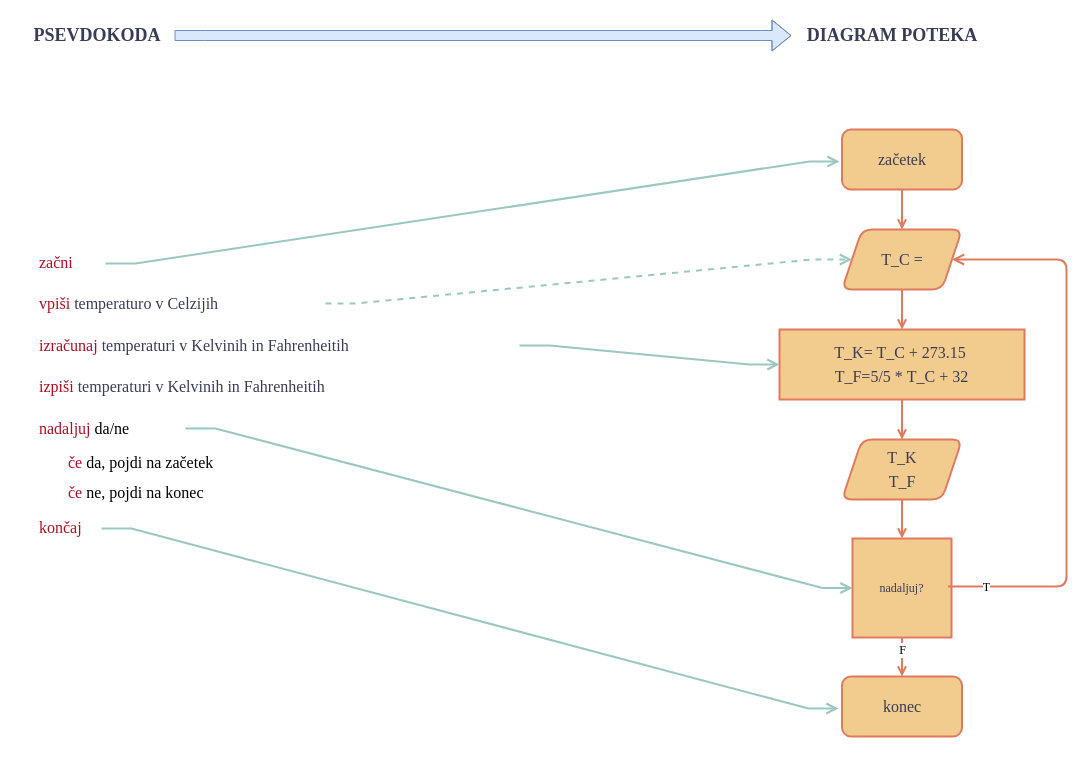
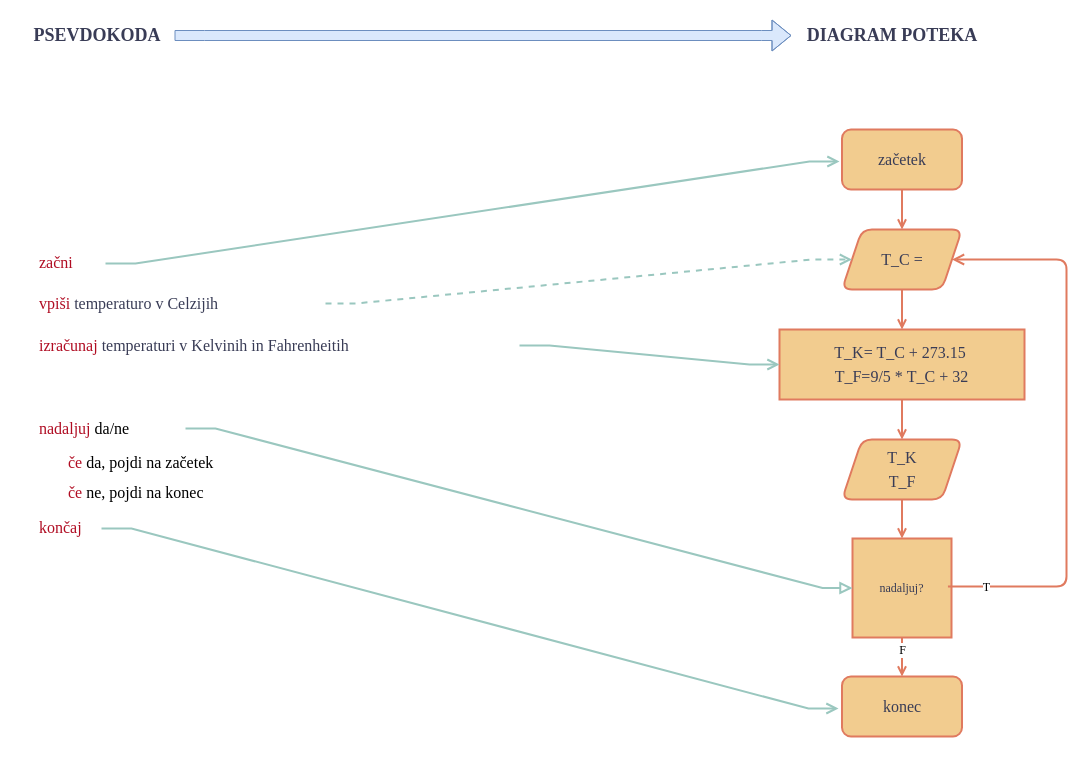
- <mxCell id="7" value="&lt;span style=&quot;font-size: 16px; line-height: 150%;&quot;&gt;T_K= T_C + 273.15&lt;/span&gt;&lt;span style=&quot;font-family: Helvetica; font-size: 10.1px; line-height: 150%;&quot;&gt;&amp;nbsp;&lt;/span&gt;&lt;div style=&quot;line-height: 150%;&quot;&gt;&lt;span style=&quot;font-size: 16px; line-height: 150%;&quot;&gt;T_F=5/5 *&amp;nbsp;&lt;/span&gt;&lt;span style=&quot;font-size: 16px; line-height: 150%;&quot;&gt;T_C + 32&lt;/span&gt;&lt;/div&gt;" style="rounded=0;whiteSpace=wrap;html=1;strokeColor=#E07A5F;strokeWidth=2;align=center;verticalAlign=middle;fontFamily=Space Mono;fontSource=https%3A%2F%2Ffonts.googleapis.com%2Fcss%3Ffamily%3DSpace%2BMono;fontSize=12;fontColor=#393C56;fillColor=#F2CC8F;labelBackgroundColor=none;" parent="1" vertex="1"><mxGeometry x="779" y="329" width="245" height="70" as="geometry" /></mxCell>
+ <mxCell id="7" value="&lt;span style=&quot;font-size: 16px; line-height: 150%;&quot;&gt;T_K= T_C + 273.15&lt;/span&gt;&lt;span style=&quot;font-family: Helvetica; font-size: 10.1px; line-height: 150%;&quot;&gt;&amp;nbsp;&lt;/span&gt;&lt;div style=&quot;line-height: 150%;&quot;&gt;&lt;span style=&quot;font-size: 16px; line-height: 150%;&quot;&gt;T_F=9/5 *&amp;nbsp;&lt;/span&gt;&lt;span style=&quot;font-size: 16px; line-height: 150%;&quot;&gt;T_C + 32&lt;/span&gt;&lt;/div&gt;" style="rounded=0;whiteSpace=wrap;html=1;strokeColor=#E07A5F;strokeWidth=2;align=center;verticalAlign=middle;fontFamily=Space Mono;fontSource=https%3A%2F%2Ffonts.googleapis.com%2Fcss%3Ffamily%3DSpace%2BMono;fontSize=12;fontColor=#393C56;fillColor=#F2CC8F;labelBackgroundColor=none;" parent="1" vertex="1"><mxGeometry x="779" y="329" width="245" height="70" as="geometry" /></mxCell>
- <mxCell id="14" value="&lt;font color=&quot;#b00d23&quot;&gt;izpiši&lt;/font&gt; temperaturi v Kelvinih in Fahrenheitih" style="text;html=1;align=left;verticalAlign=middle;whiteSpace=wrap;rounded=0;fontColor=#393C56;fontFamily=Space Mono;fontSource=https%3A%2F%2Ffonts.googleapis.com%2Fcss%3Ffamily%3DSpace%2BMono;fontSize=16;" parent="1" vertex="1"><mxGeometry x="37" y="371" width="448" height="30" as="geometry" /></mxCell>
- <mxCell id="27" value="" style="edgeStyle=entityRelationEdgeStyle;elbow=horizontal;endArrow=open;html=1;rounded=0;endSize=8;startSize=8;strokeColor=#9AC7BF;fontColor=#393C56;fillColor=#F2CC8F;strokeWidth=2;flowAnimation=0;endFill=0;entryX=0;entryY=0.5;entryDx=0;entryDy=0;exitX=1;exitY=0.5;exitDx=0;exitDy=0;" parent="1" source="26" target="25" edge="1"><mxGeometry width="50" height="50" relative="1" as="geometry"><mxPoint x="456" y="500" as="sourcePoint" /><mxPoint x="848" y="676" as="targetPoint" /><Array as="points"><mxPoint x="173" y="315" /><mxPoint x="255" y="313" /></Array></mxGeometry></mxCell>
+ <mxCell id="27" value="" style="edgeStyle=entityRelationEdgeStyle;elbow=horizontal;endArrow=block;html=1;rounded=0;endSize=8;startSize=8;strokeColor=#9AC7BF;fontColor=#393C56;fillColor=#F2CC8F;strokeWidth=2;flowAnimation=0;endFill=0;entryX=0;entryY=0.5;entryDx=0;entryDy=0;exitX=1;exitY=0.5;exitDx=0;exitDy=0;" parent="1" source="26" target="25" edge="1"><mxGeometry width="50" height="50" relative="1" as="geometry"><mxPoint x="456" y="500" as="sourcePoint" /><mxPoint x="848" y="676" as="targetPoint" /><Array as="points"><mxPoint x="173" y="315" /><mxPoint x="255" y="313" /></Array></mxGeometry></mxCell>
